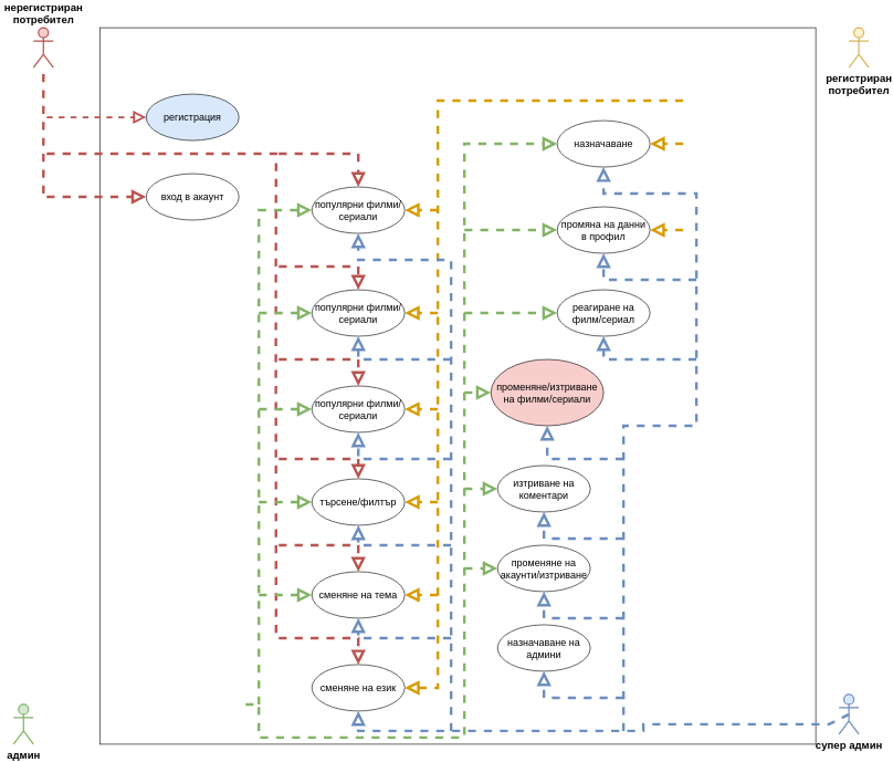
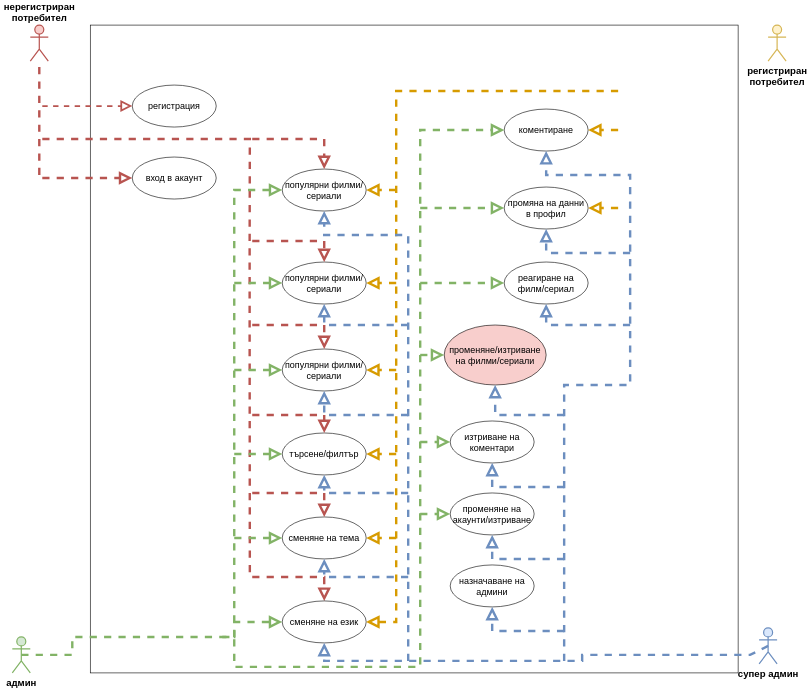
- <mxCell id="7" value="регистрация" style="ellipse;whiteSpace=wrap;html=1;fontSize=15;fillColor=#dae8fc;" vertex="1" parent="1"><mxGeometry x="220" y="120" width="140" height="70" as="geometry" /></mxCell>
+ <mxCell id="7" value="регистрация" style="ellipse;whiteSpace=wrap;html=1;fontSize=15;" vertex="1" parent="1"><mxGeometry x="220" y="120" width="140" height="70" as="geometry" /></mxCell>
- <mxCell id="24" value="назначаване" style="ellipse;whiteSpace=wrap;html=1;fontSize=15;" vertex="1" parent="1"><mxGeometry x="840" y="160" width="140" height="70" as="geometry" /></mxCell>
+ <mxCell id="24" value="коментиране" style="ellipse;whiteSpace=wrap;html=1;fontSize=15;" vertex="1" parent="1"><mxGeometry x="840" y="160" width="140" height="70" as="geometry" /></mxCell>
+ <mxCell id="37" value="" style="endArrow=block;dashed=1;endFill=0;endSize=12;html=1;rounded=0;exitX=0.5;exitY=0.5;exitDx=0;exitDy=0;exitPerimeter=0;entryX=0;entryY=0.5;entryDx=0;entryDy=0;fillColor=#d5e8d4;strokeColor=#82b366;strokeWidth=4;" edge="1" parent="1" source="5" target="20"><mxGeometry width="160" relative="1" as="geometry"><mxPoint x="420" y="840" as="sourcePoint" /><mxPoint x="580" y="840" as="targetPoint" /><Array as="points"><mxPoint x="120" y="1070" /><mxPoint x="120" y="1040" /><mxPoint x="150" y="1040" /><mxPoint x="200" y="1040" /><mxPoint x="390" y="1040" /><mxPoint x="390" y="1015" /></Array></mxGeometry></mxCell>
